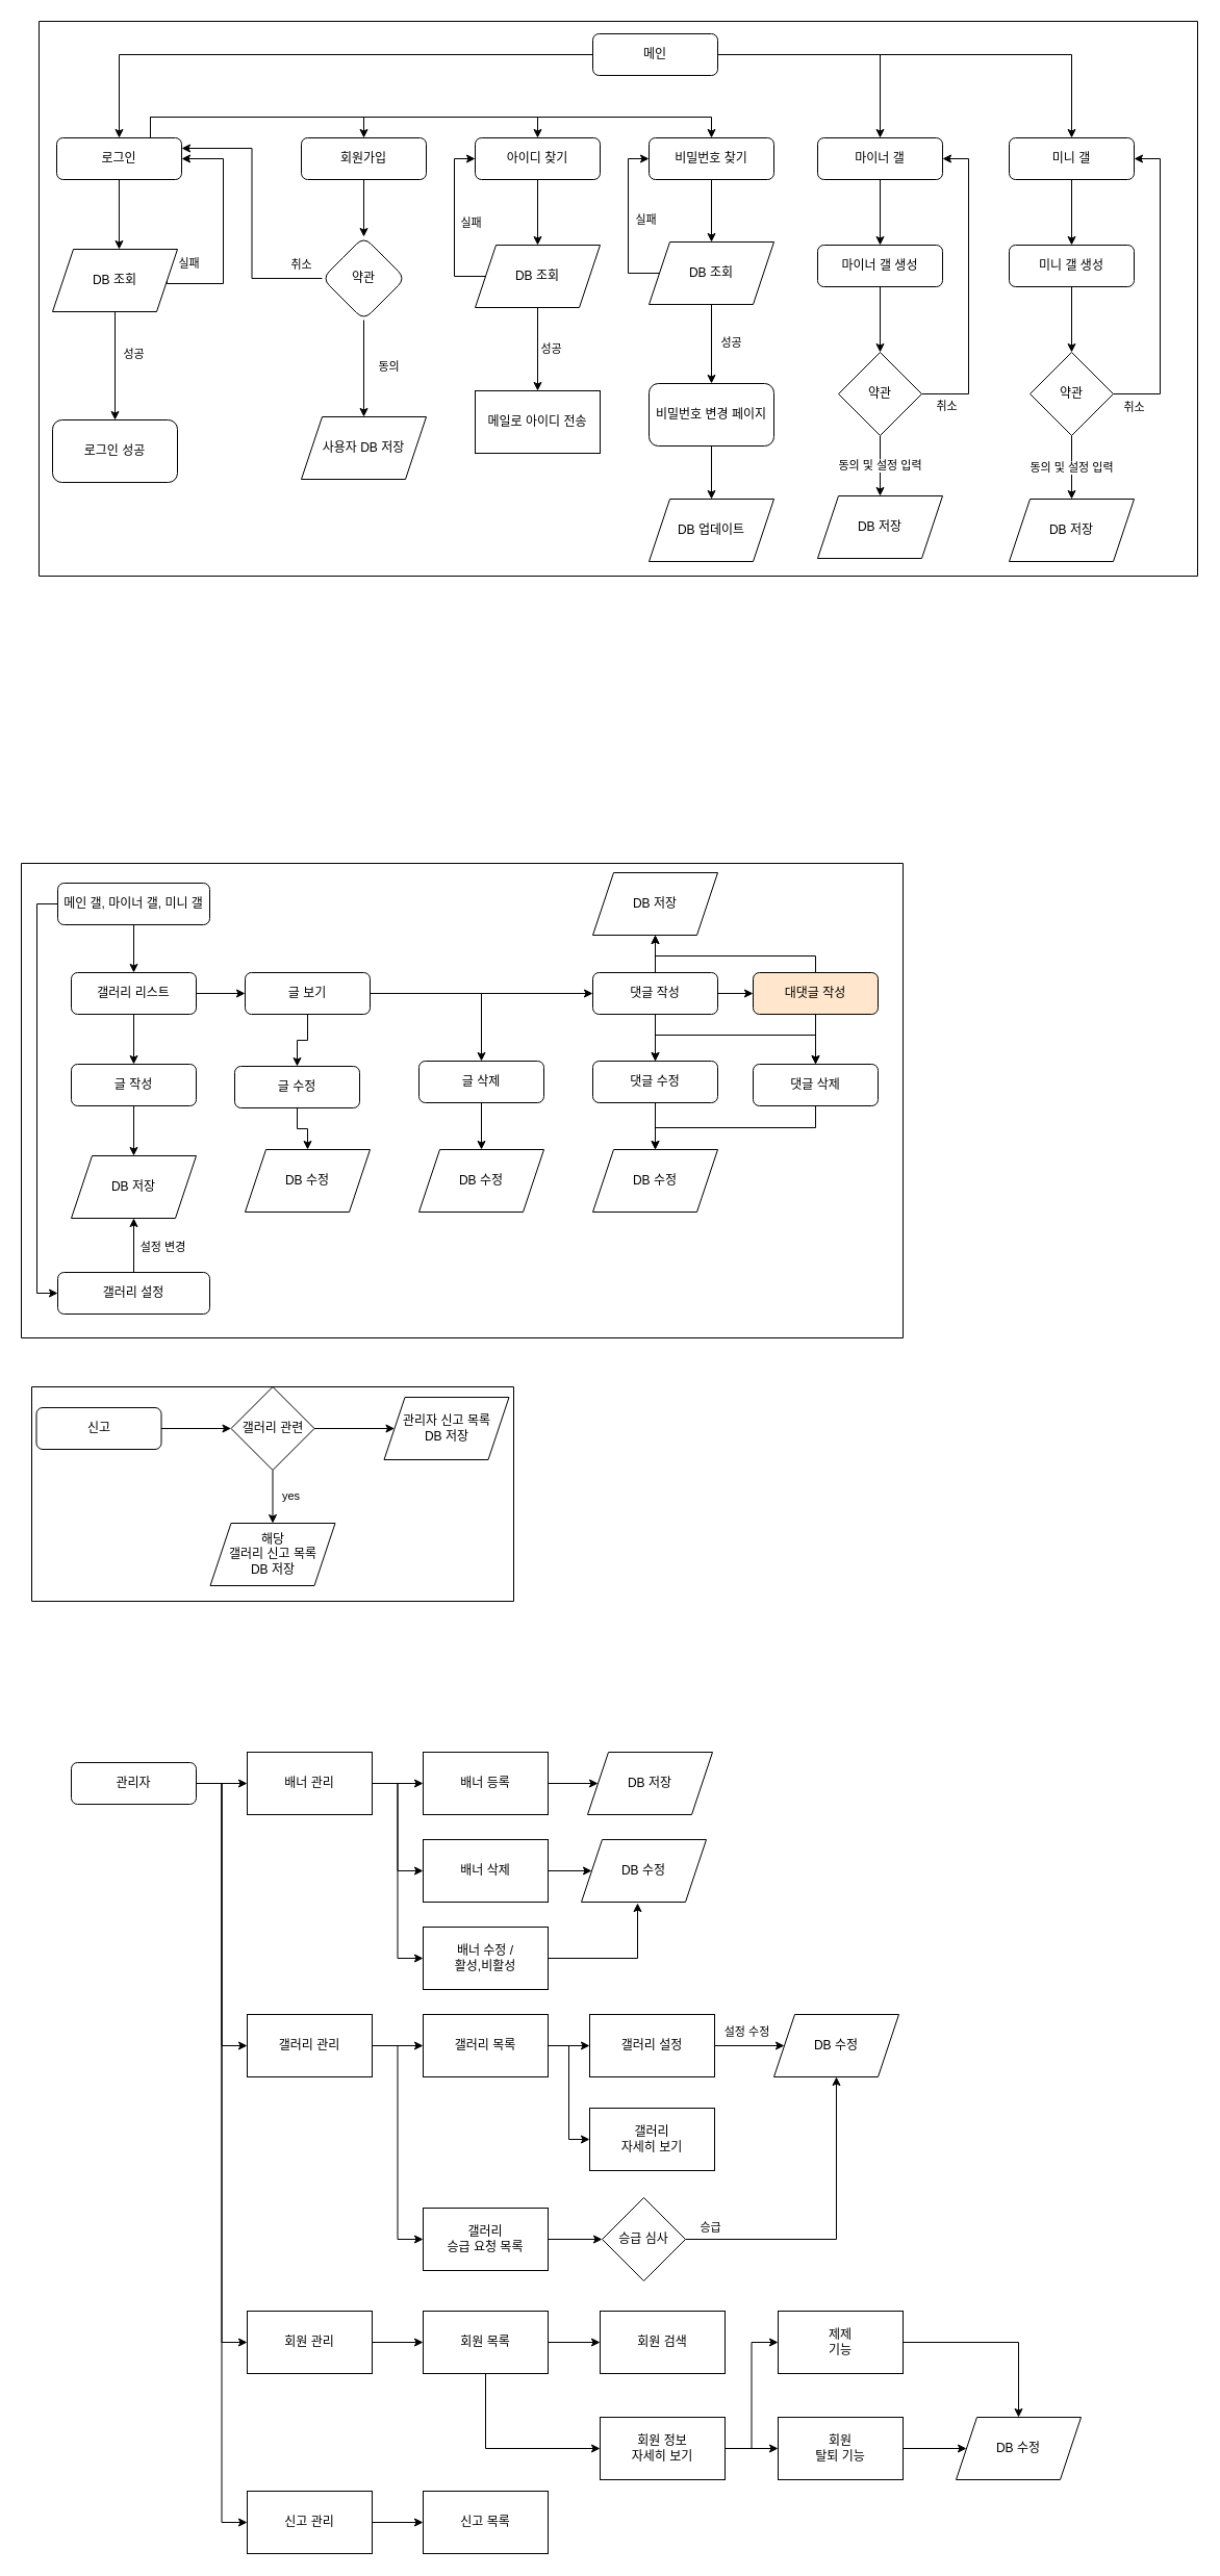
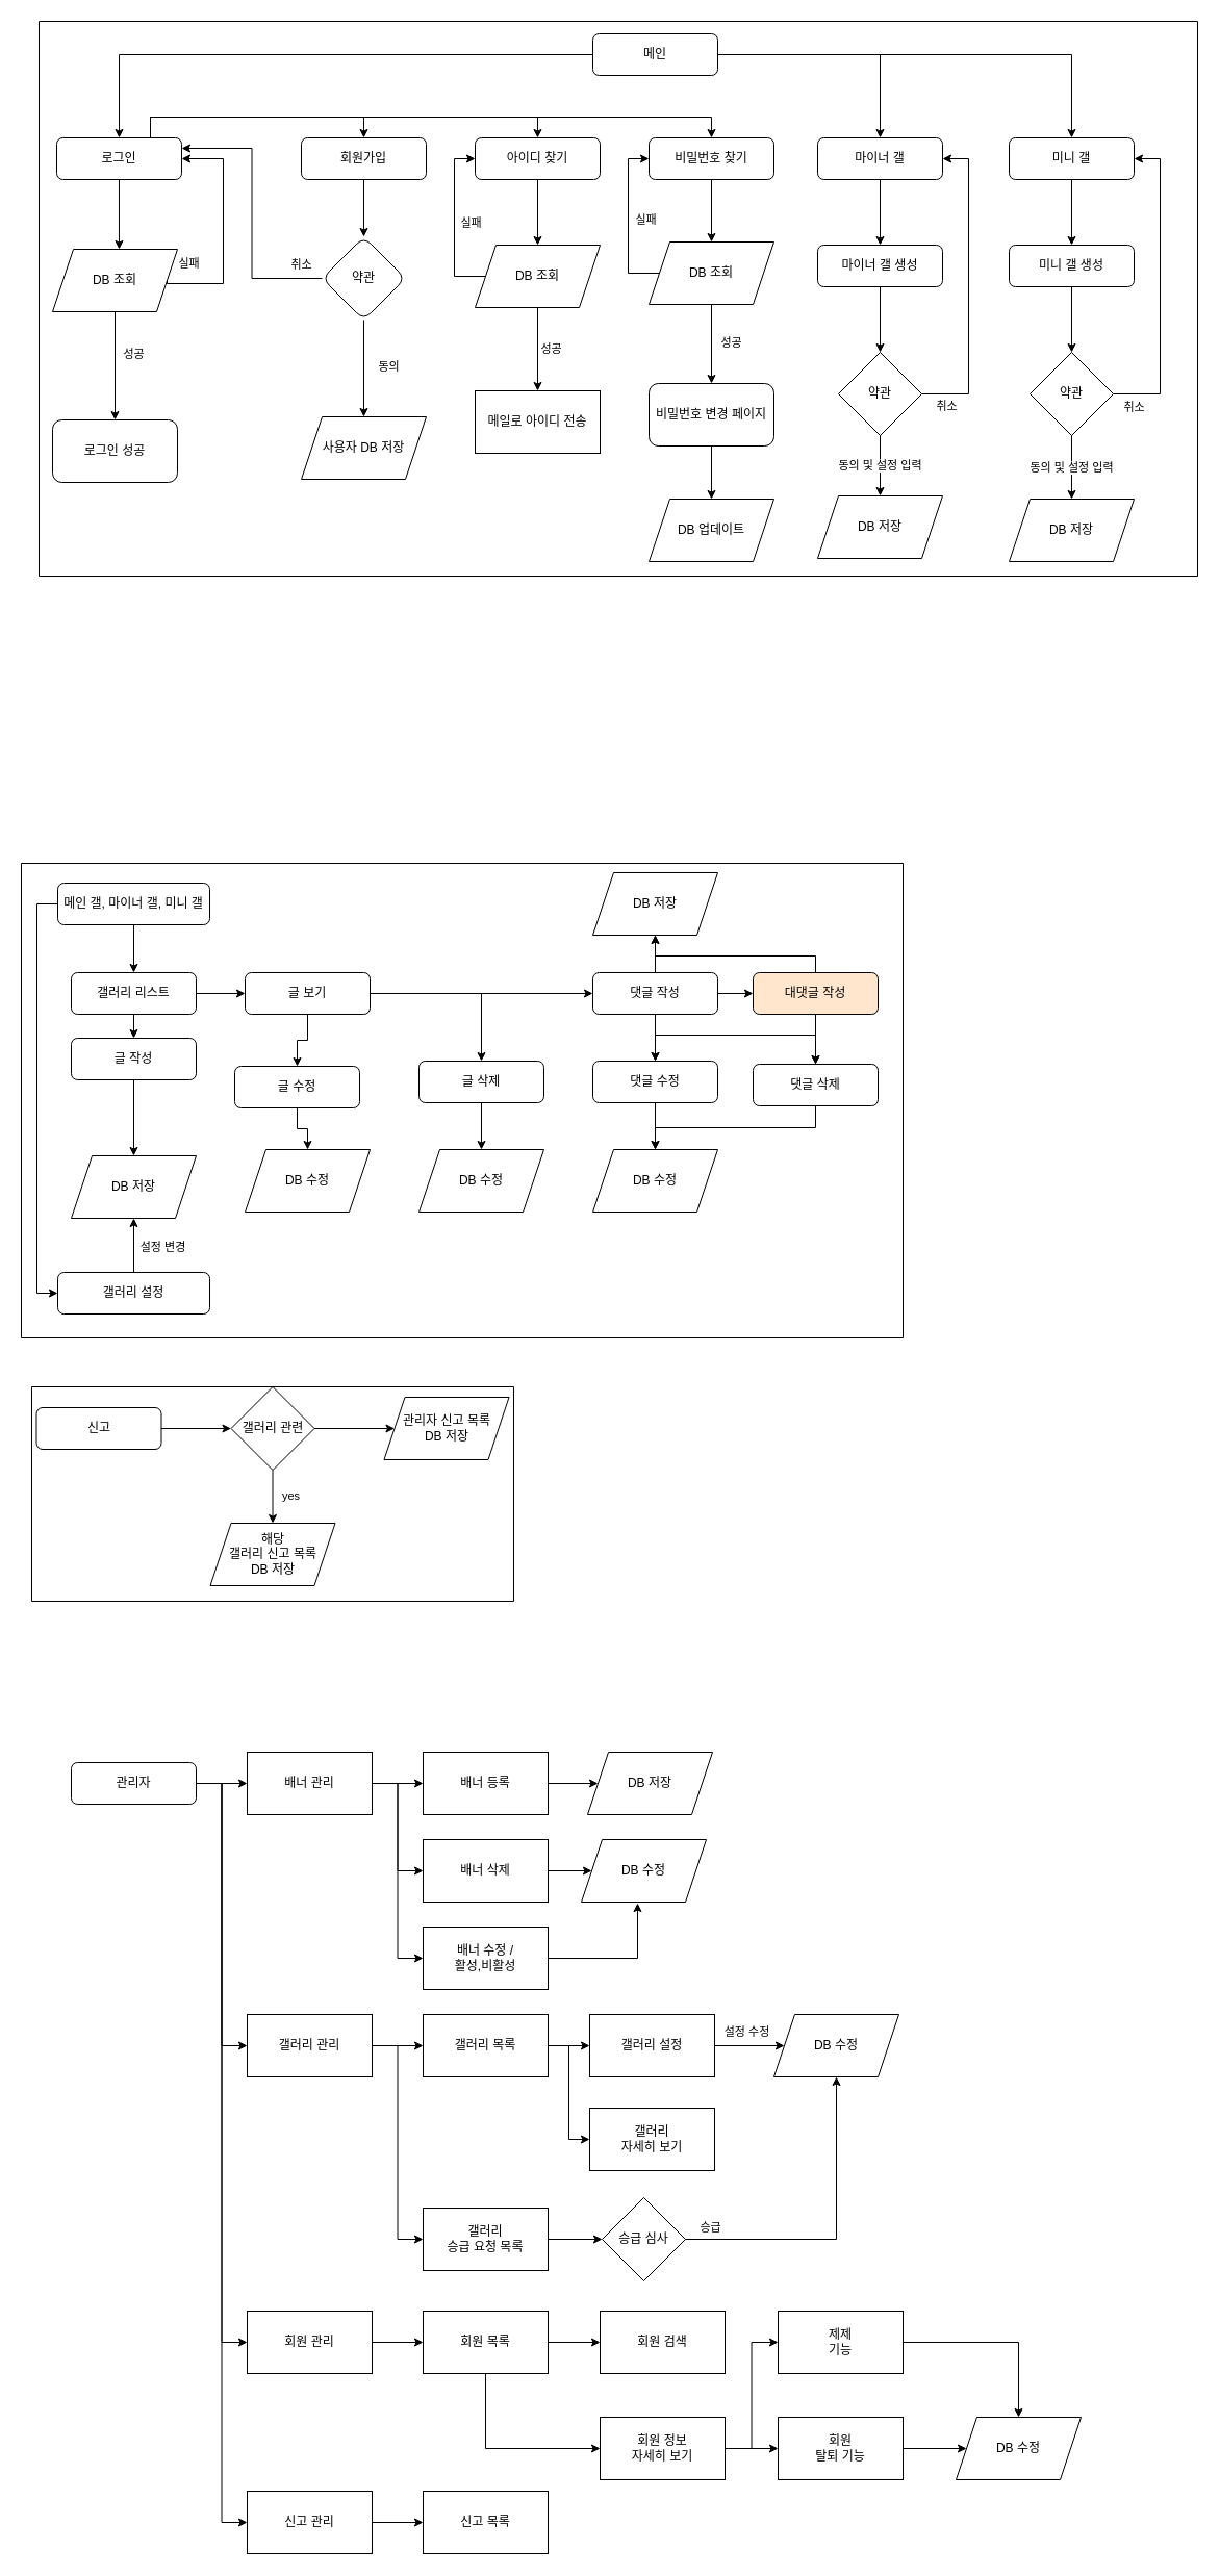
- <mxCell id="61" value="글 작성" style="rounded=1;whiteSpace=wrap;html=1;fontSize=12;glass=0;strokeWidth=1;shadow=0;" vertex="1" parent="1"><mxGeometry x="68" y="1022" width="120" height="40" as="geometry" /></mxCell>
+ <mxCell id="61" value="글 작성" style="rounded=1;whiteSpace=wrap;html=1;fontSize=12;glass=0;strokeWidth=1;shadow=0;" vertex="1" parent="1"><mxGeometry x="68" y="997" width="120" height="40" as="geometry" /></mxCell>
